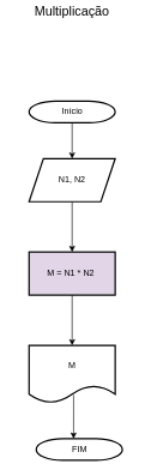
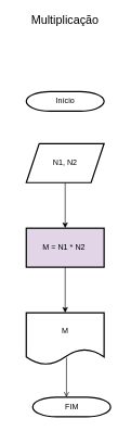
- <mxCell id="11" value="&lt;font style=&quot;font-size: 18px&quot;&gt;Multiplicação&lt;/font&gt;" style="text;html=1;strokeColor=none;fillColor=none;align=center;verticalAlign=middle;whiteSpace=wrap;rounded=0;" parent="1" vertex="1"><mxGeometry x="20" y="5" width="160" height="20" as="geometry" /></mxCell>
+ <mxCell id="11" value="&lt;font style=&quot;font-size: 18px&quot;&gt;Multiplicação&lt;/font&gt;" style="text;html=1;strokeColor=none;fillColor=none;align=center;verticalAlign=middle;whiteSpace=wrap;rounded=0;" parent="1" vertex="1"><mxGeometry x="20" y="20" width="160" height="20" as="geometry" /></mxCell>
- <mxCell id="3" value="" style="edgeStyle=orthogonalEdgeStyle;rounded=0;orthogonalLoop=1;jettySize=auto;html=1;" parent="1" source="4" target="8" edge="1"><mxGeometry relative="1" as="geometry" /></mxCell>
- <mxCell id="5" value="" style="edgeStyle=orthogonalEdgeStyle;rounded=0;orthogonalLoop=1;jettySize=auto;html=1;exitX=0.517;exitY=0.863;exitDx=0;exitDy=0;exitPerimeter=0;" parent="1" source="6" target="2" edge="1"><mxGeometry relative="1" as="geometry"><Array as="points"><mxPoint x="102" y="600" /><mxPoint x="102" y="600" /></Array></mxGeometry></mxCell>
+ <mxCell id="5" value="" style="edgeStyle=orthogonalEdgeStyle;rounded=0;orthogonalLoop=1;jettySize=auto;html=1;exitX=0.517;exitY=0.863;exitDx=0;exitDy=0;exitPerimeter=0;endArrow=open;" parent="1" source="6" target="2" edge="1"><mxGeometry relative="1" as="geometry"><Array as="points"><mxPoint x="102" y="600" /><mxPoint x="102" y="600" /></Array></mxGeometry></mxCell>
